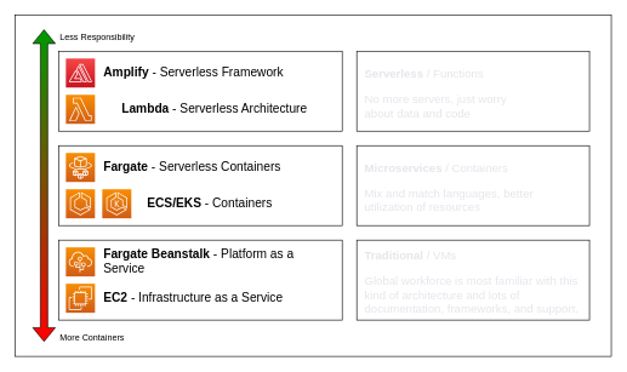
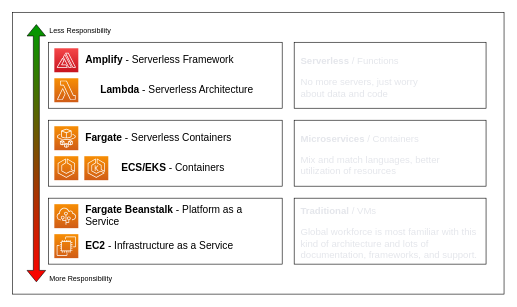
- <mxCell id="21" value="More Containers" style="text;html=1;strokeColor=none;fillColor=none;align=left;verticalAlign=top;whiteSpace=wrap;rounded=0;fontSize=12;" vertex="1" parent="1"><mxGeometry x="80" y="450" width="300" height="40" as="geometry" /></mxCell>
+ <mxCell id="21" value="More Responsibility" style="text;html=1;strokeColor=none;fillColor=none;align=left;verticalAlign=top;whiteSpace=wrap;rounded=0;fontSize=12;" vertex="1" parent="1"><mxGeometry x="80" y="450" width="300" height="40" as="geometry" /></mxCell>
